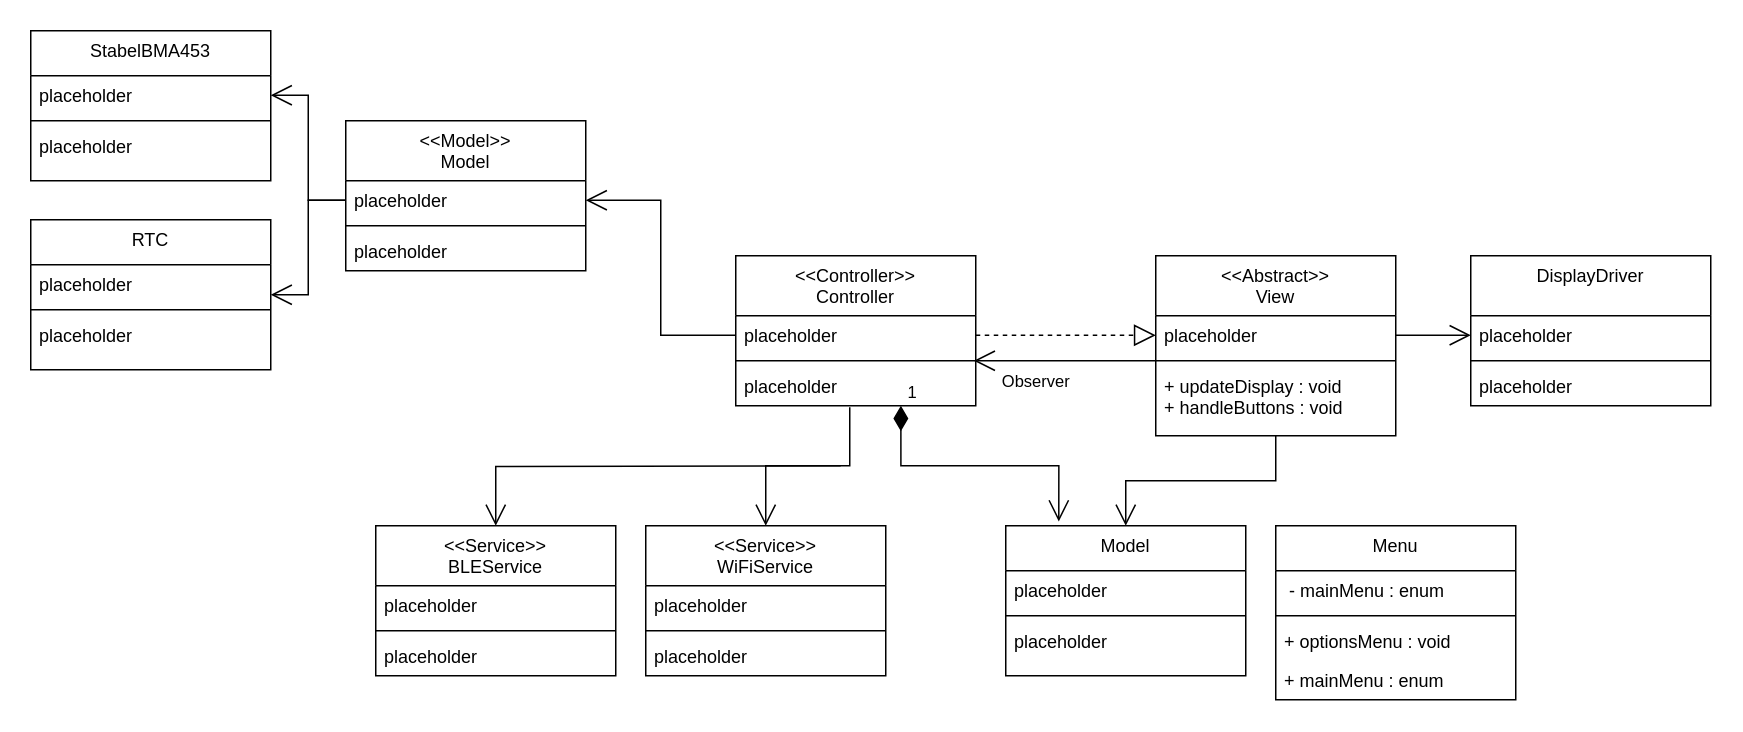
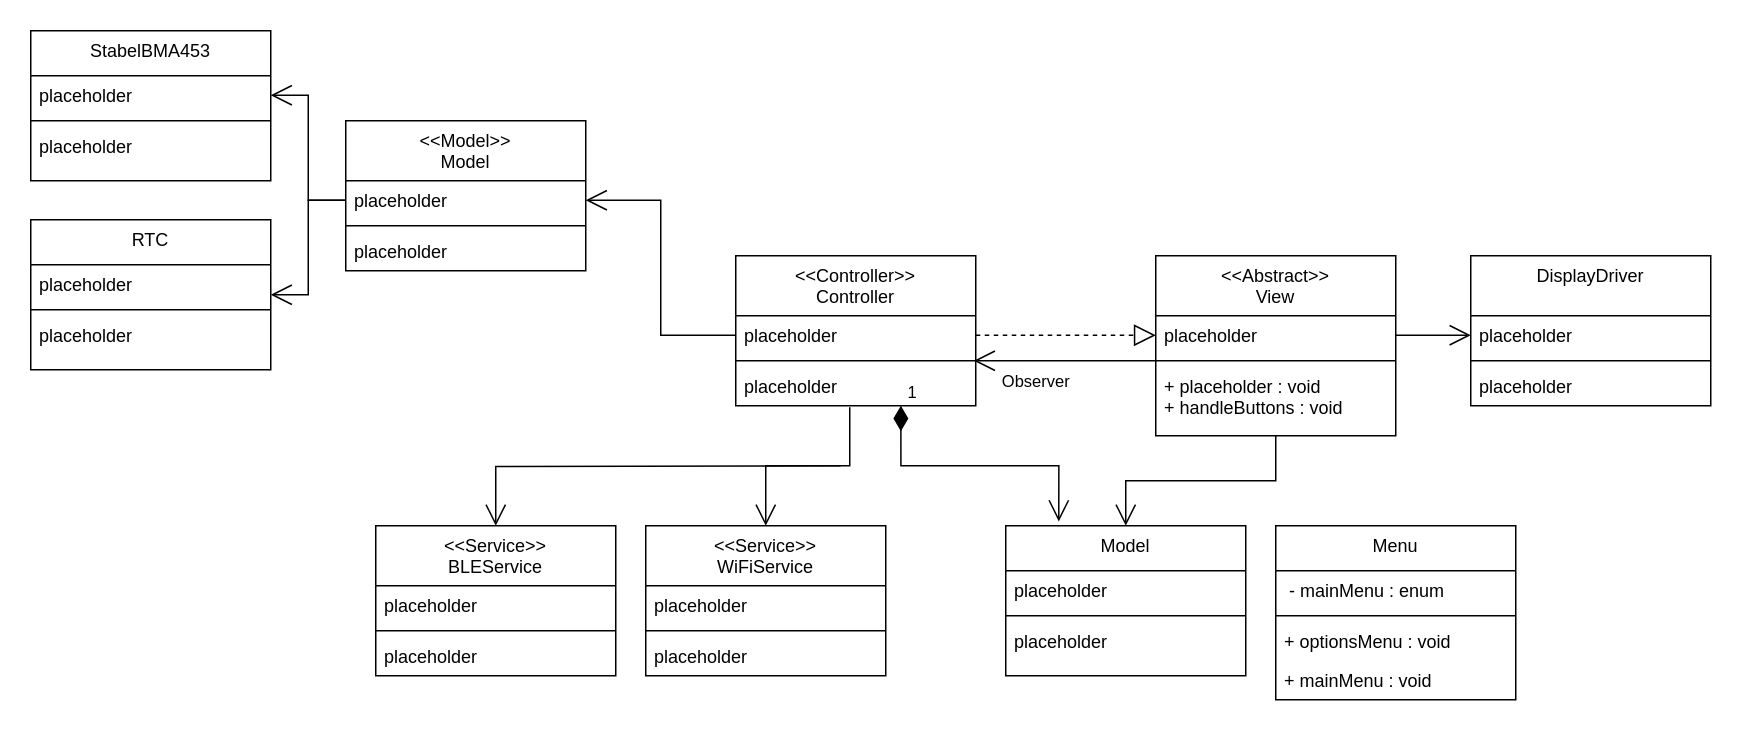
- <mxCell id="9" value="+ updateDisplay : void&#10;+ handleButtons : void" style="text;align=left;verticalAlign=top;spacingLeft=4;spacingRight=4;overflow=hidden;rotatable=0;points=[[0,0.5],[1,0.5]];portConstraint=eastwest;" parent="6" vertex="1"><mxGeometry y="74" width="160" height="46" as="geometry" /></mxCell>
+ <mxCell id="9" value="+ placeholder : void&#10;+ handleButtons : void" style="text;align=left;verticalAlign=top;spacingLeft=4;spacingRight=4;overflow=hidden;rotatable=0;points=[[0,0.5],[1,0.5]];portConstraint=eastwest;" parent="6" vertex="1"><mxGeometry y="74" width="160" height="46" as="geometry" /></mxCell>
- <mxCell id="14" value="+ mainMenu : enum&#10;" style="text;align=left;verticalAlign=top;spacingLeft=4;spacingRight=4;overflow=hidden;rotatable=0;points=[[0,0.5],[1,0.5]];portConstraint=eastwest;" vertex="1" parent="10"><mxGeometry y="90" width="160" height="26" as="geometry" /></mxCell>
+ <mxCell id="14" value="+ mainMenu : void&#10;" style="text;align=left;verticalAlign=top;spacingLeft=4;spacingRight=4;overflow=hidden;rotatable=0;points=[[0,0.5],[1,0.5]];portConstraint=eastwest;" vertex="1" parent="10"><mxGeometry y="90" width="160" height="26" as="geometry" /></mxCell>
